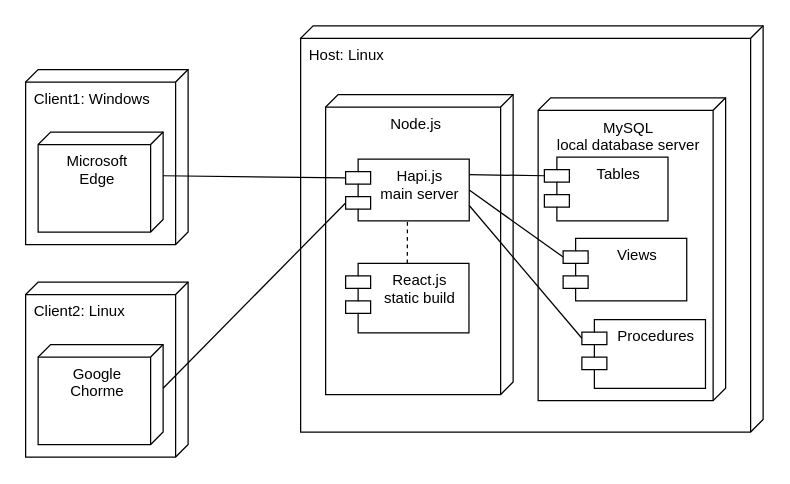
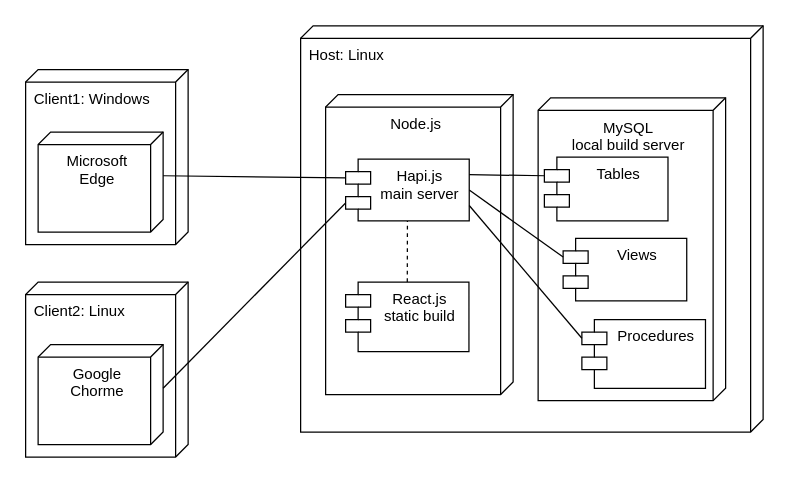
- <mxCell id="6" value="MySQL&lt;br&gt;local database server" style="verticalAlign=top;align=center;shape=cube;size=10;direction=south;html=1;boundedLbl=1;spacingLeft=5;whiteSpace=wrap;" vertex="1" parent="2"><mxGeometry x="190" y="57.63" width="150" height="242.37" as="geometry" /></mxCell>
+ <mxCell id="6" value="MySQL&lt;br&gt;local build server" style="verticalAlign=top;align=center;shape=cube;size=10;direction=south;html=1;boundedLbl=1;spacingLeft=5;whiteSpace=wrap;" vertex="1" parent="2"><mxGeometry x="190" y="57.63" width="150" height="242.37" as="geometry" /></mxCell>
- <mxCell id="5" value="React.js&lt;br&gt;static build" style="shape=module;align=left;spacingLeft=20;align=center;verticalAlign=top;whiteSpace=wrap;html=1;" vertex="1" parent="2"><mxGeometry x="36" y="190" width="98.66" height="55.72" as="geometry" /></mxCell>
+ <mxCell id="5" value="React.js&lt;br&gt;static build" style="shape=module;align=left;spacingLeft=20;align=center;verticalAlign=top;whiteSpace=wrap;html=1;" vertex="1" parent="2"><mxGeometry x="36" y="205" width="98.66" height="55.72" as="geometry" /></mxCell>
